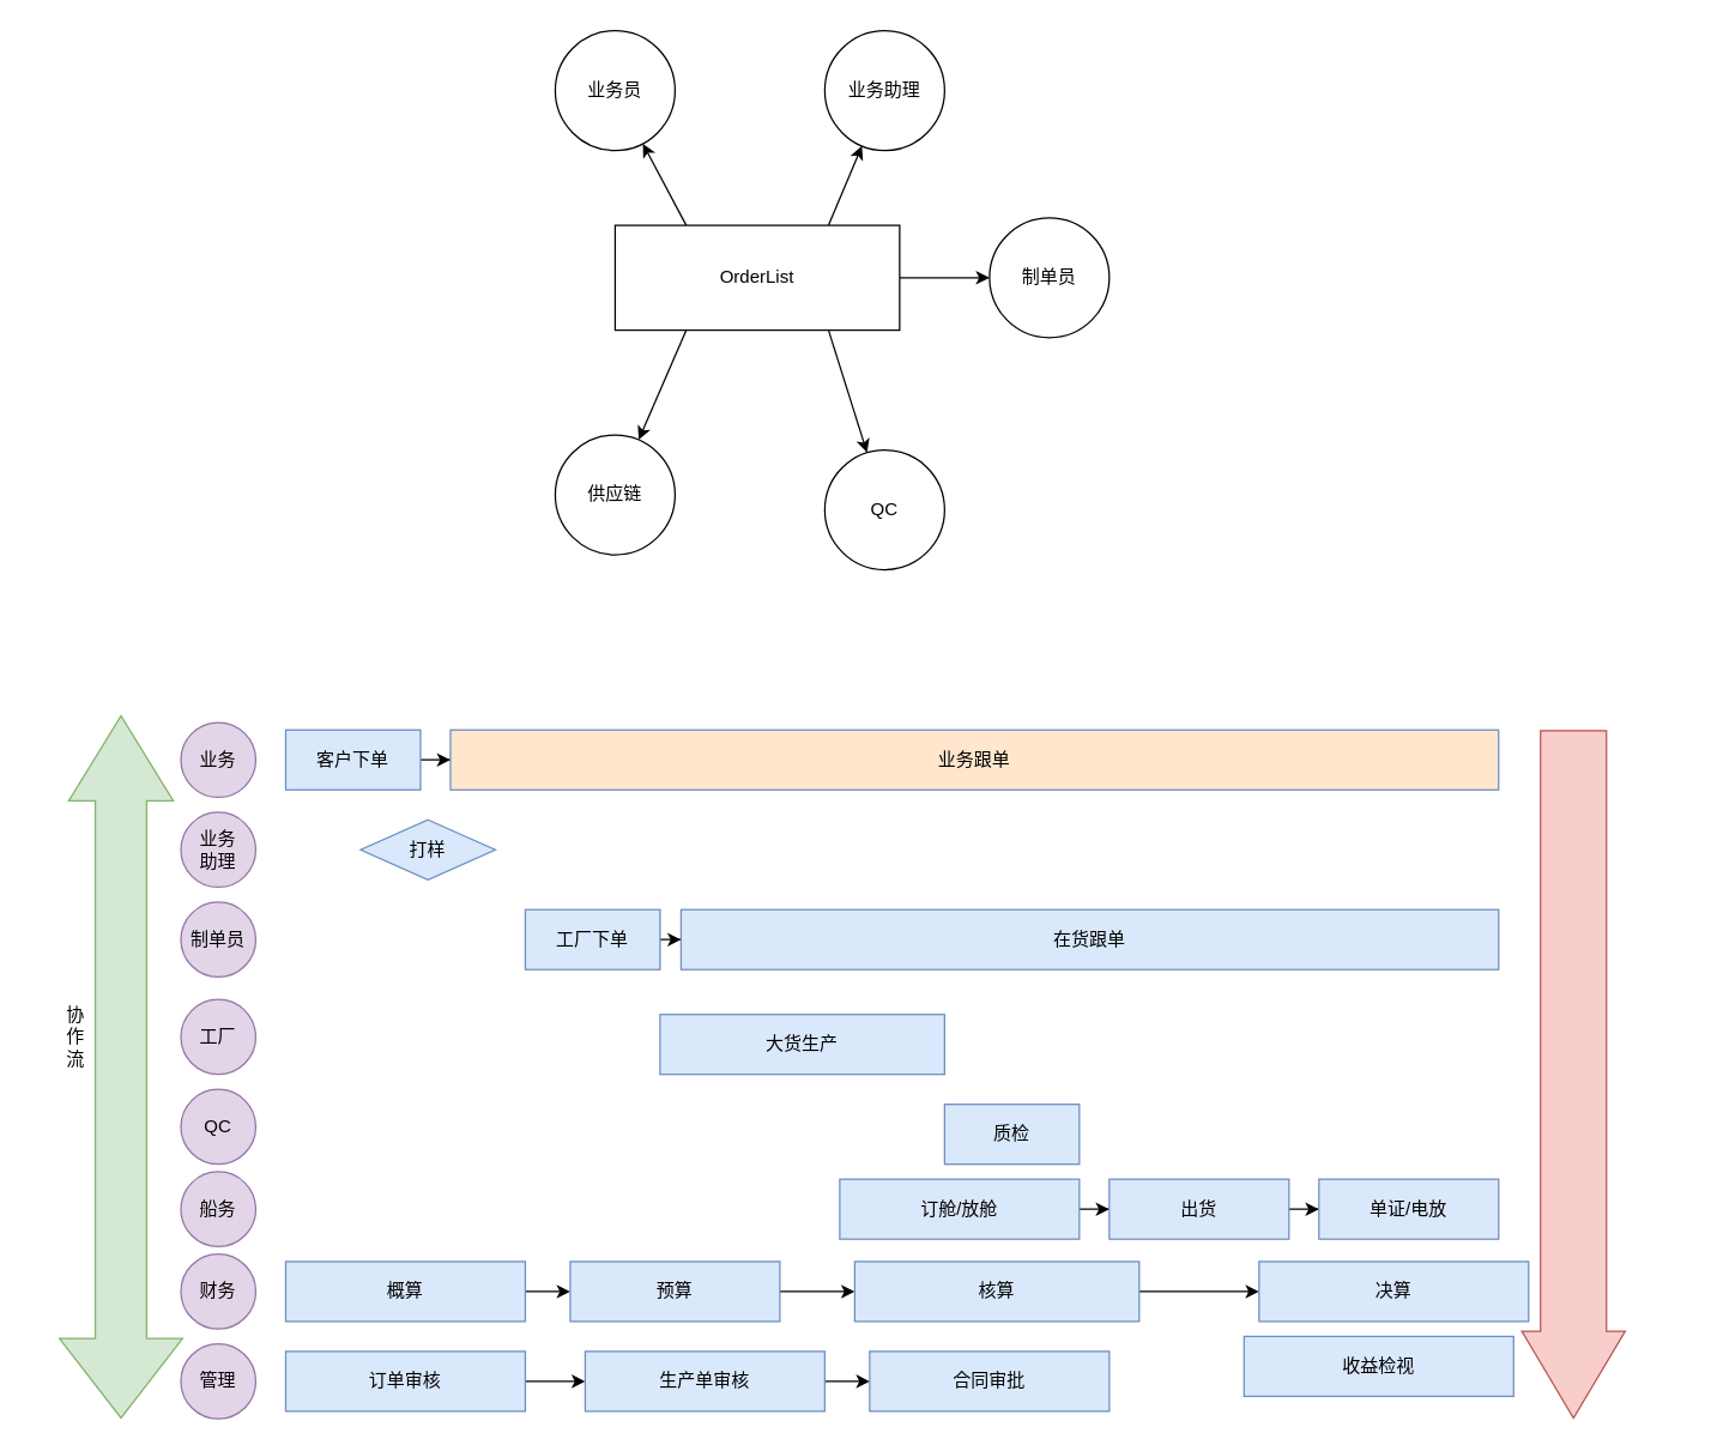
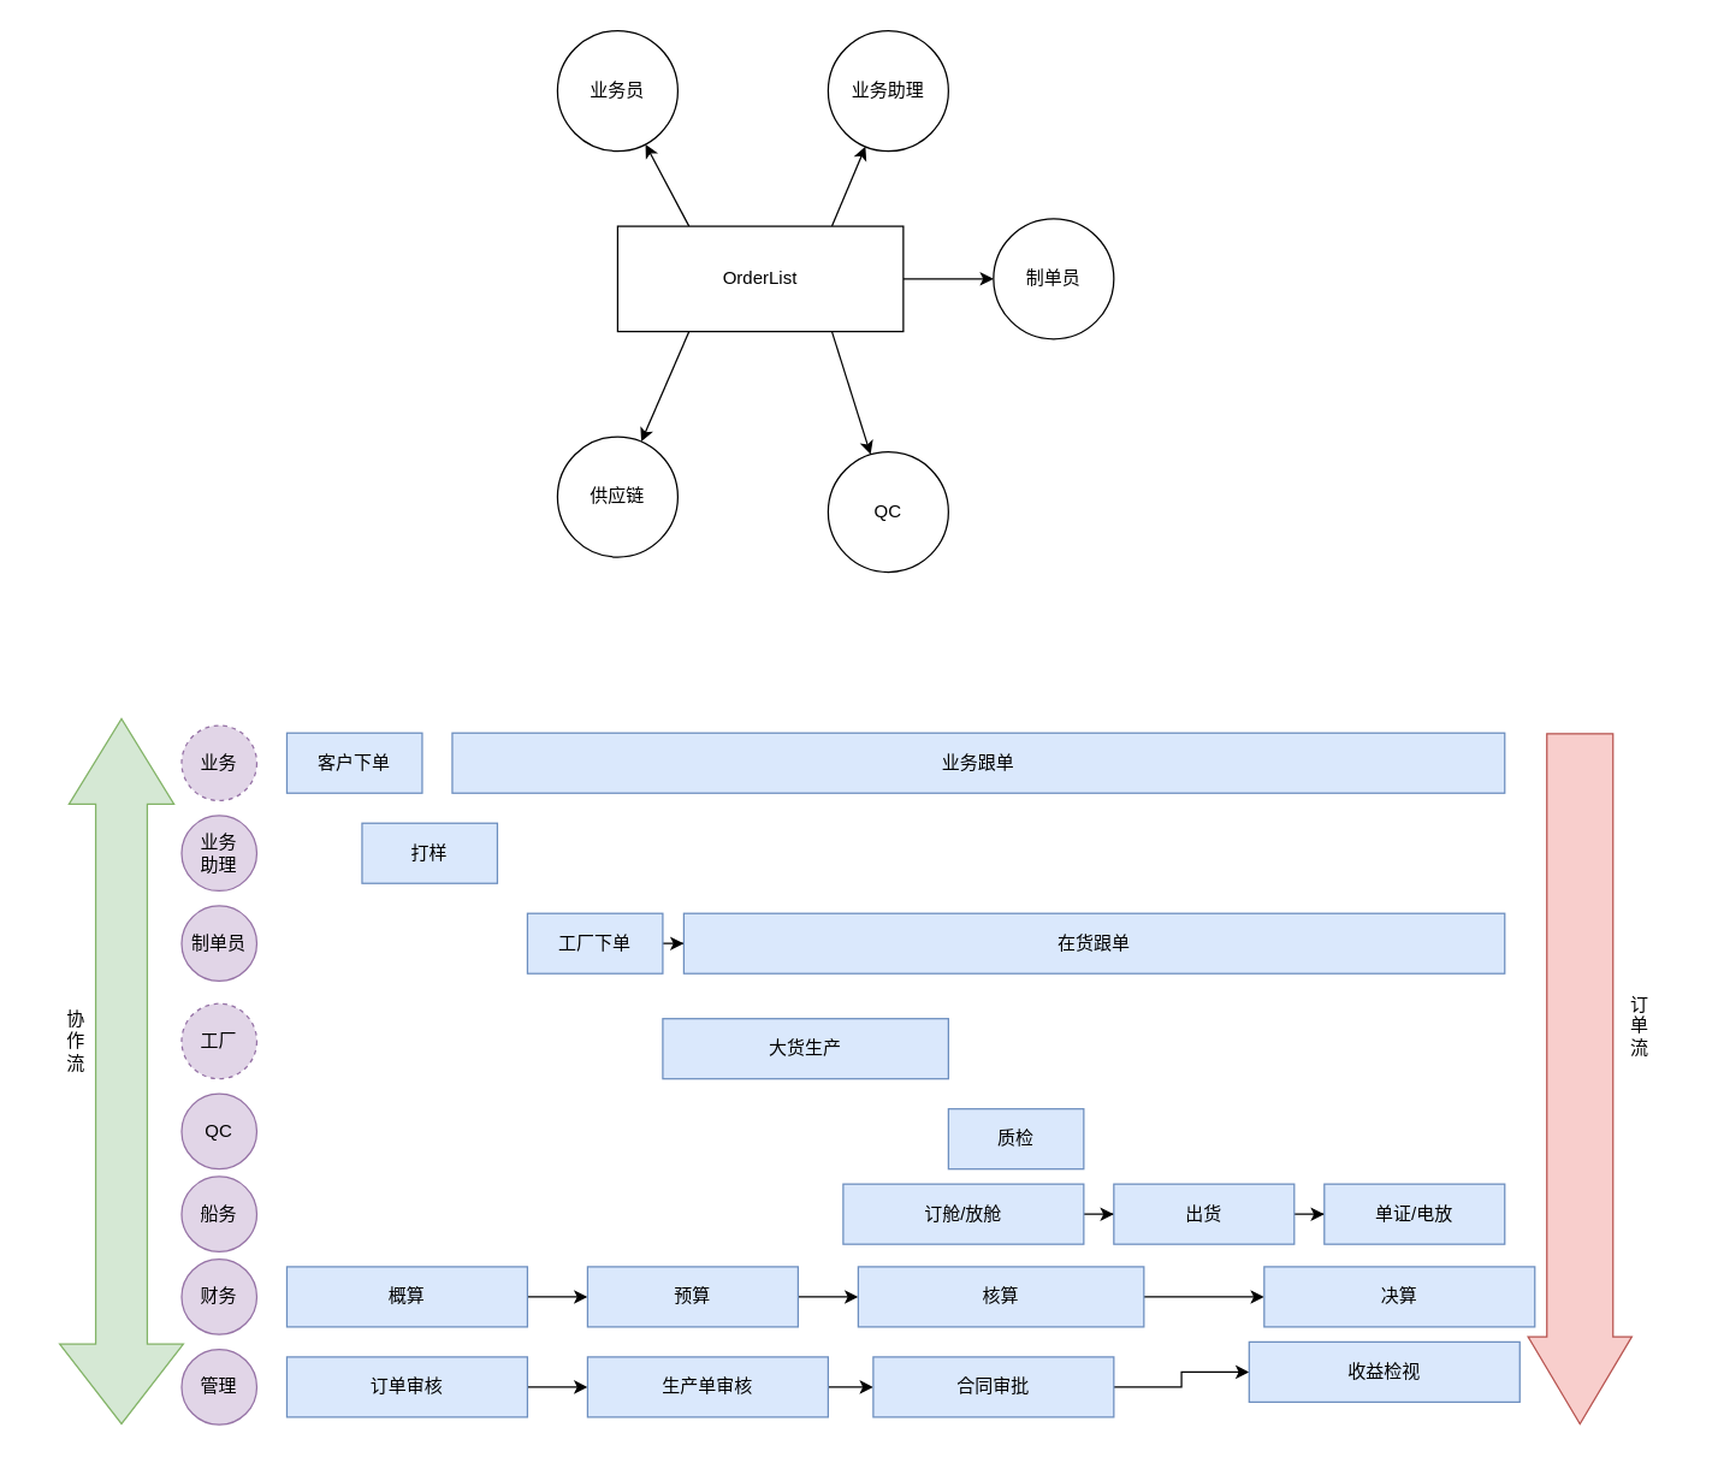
- <mxCell id="27" value="业务" style="ellipse;whiteSpace=wrap;html=1;aspect=fixed;fillColor=#e1d5e7;strokeColor=#9673a6;" vertex="1" parent="1"><mxGeometry x="120" y="482" width="50" height="50" as="geometry" /></mxCell>
+ <mxCell id="27" value="业务" style="ellipse;whiteSpace=wrap;html=1;aspect=fixed;fillColor=#e1d5e7;strokeColor=#9673a6;dashed=1;" vertex="1" parent="1"><mxGeometry x="120" y="482" width="50" height="50" as="geometry" /></mxCell>
- <mxCell id="13" style="edgeStyle=orthogonalEdgeStyle;rounded=0;orthogonalLoop=1;jettySize=auto;html=1;entryX=0;entryY=0.5;entryDx=0;entryDy=0;" edge="1" parent="1" source="14" target="26"><mxGeometry relative="1" as="geometry" /></mxCell>
- <mxCell id="26" value="业务跟单" style="rounded=0;whiteSpace=wrap;html=1;fillColor=#ffe6cc;strokeColor=#6c8ebf;" vertex="1" parent="1"><mxGeometry x="300" y="487" width="700" height="40" as="geometry" /></mxCell>
+ <mxCell id="26" value="业务跟单" style="rounded=0;whiteSpace=wrap;html=1;fillColor=#dae8fc;strokeColor=#6c8ebf;" vertex="1" parent="1"><mxGeometry x="300" y="487" width="700" height="40" as="geometry" /></mxCell>
- <mxCell id="22" value="打样" style="rhombus;whiteSpace=wrap;html=1;fillColor=#dae8fc;strokeColor=#6c8ebf;" vertex="1" parent="1"><mxGeometry x="240" y="547" width="90" height="40" as="geometry" /></mxCell>
+ <mxCell id="22" value="打样" style="rounded=0;whiteSpace=wrap;html=1;fillColor=#dae8fc;strokeColor=#6c8ebf;" vertex="1" parent="1"><mxGeometry x="240" y="547" width="90" height="40" as="geometry" /></mxCell>
+ <mxCell id="51" value="订&lt;div&gt;单&lt;/div&gt;&lt;div&gt;流&lt;/div&gt;" style="text;html=1;align=center;verticalAlign=middle;whiteSpace=wrap;rounded=0;" vertex="1" parent="1"><mxGeometry x="1060" y="667" width="60" height="30" as="geometry" /></mxCell>
- <mxCell id="30" value="工厂" style="ellipse;whiteSpace=wrap;html=1;aspect=fixed;fillColor=#e1d5e7;strokeColor=#9673a6;" vertex="1" parent="1"><mxGeometry x="120" y="667" width="50" height="50" as="geometry" /></mxCell>
+ <mxCell id="30" value="工厂" style="ellipse;whiteSpace=wrap;html=1;aspect=fixed;fillColor=#e1d5e7;strokeColor=#9673a6;dashed=1;" vertex="1" parent="1"><mxGeometry x="120" y="667" width="50" height="50" as="geometry" /></mxCell>
- <mxCell id="37" value="预算" style="rounded=0;whiteSpace=wrap;html=1;fillColor=#dae8fc;strokeColor=#6c8ebf;" vertex="1" parent="1"><mxGeometry x="380" y="842" width="140" height="40" as="geometry" /></mxCell>
+ <mxCell id="37" value="预算" style="rounded=0;whiteSpace=wrap;html=1;fillColor=#dae8fc;strokeColor=#6c8ebf;" vertex="1" parent="1"><mxGeometry x="390" y="842" width="140" height="40" as="geometry" /></mxCell>
+ <mxCell id="46" style="edgeStyle=orthogonalEdgeStyle;rounded=0;orthogonalLoop=1;jettySize=auto;html=1;entryX=0;entryY=0.5;entryDx=0;entryDy=0;" edge="1" parent="1" source="47" target="48"><mxGeometry relative="1" as="geometry" /></mxCell>
